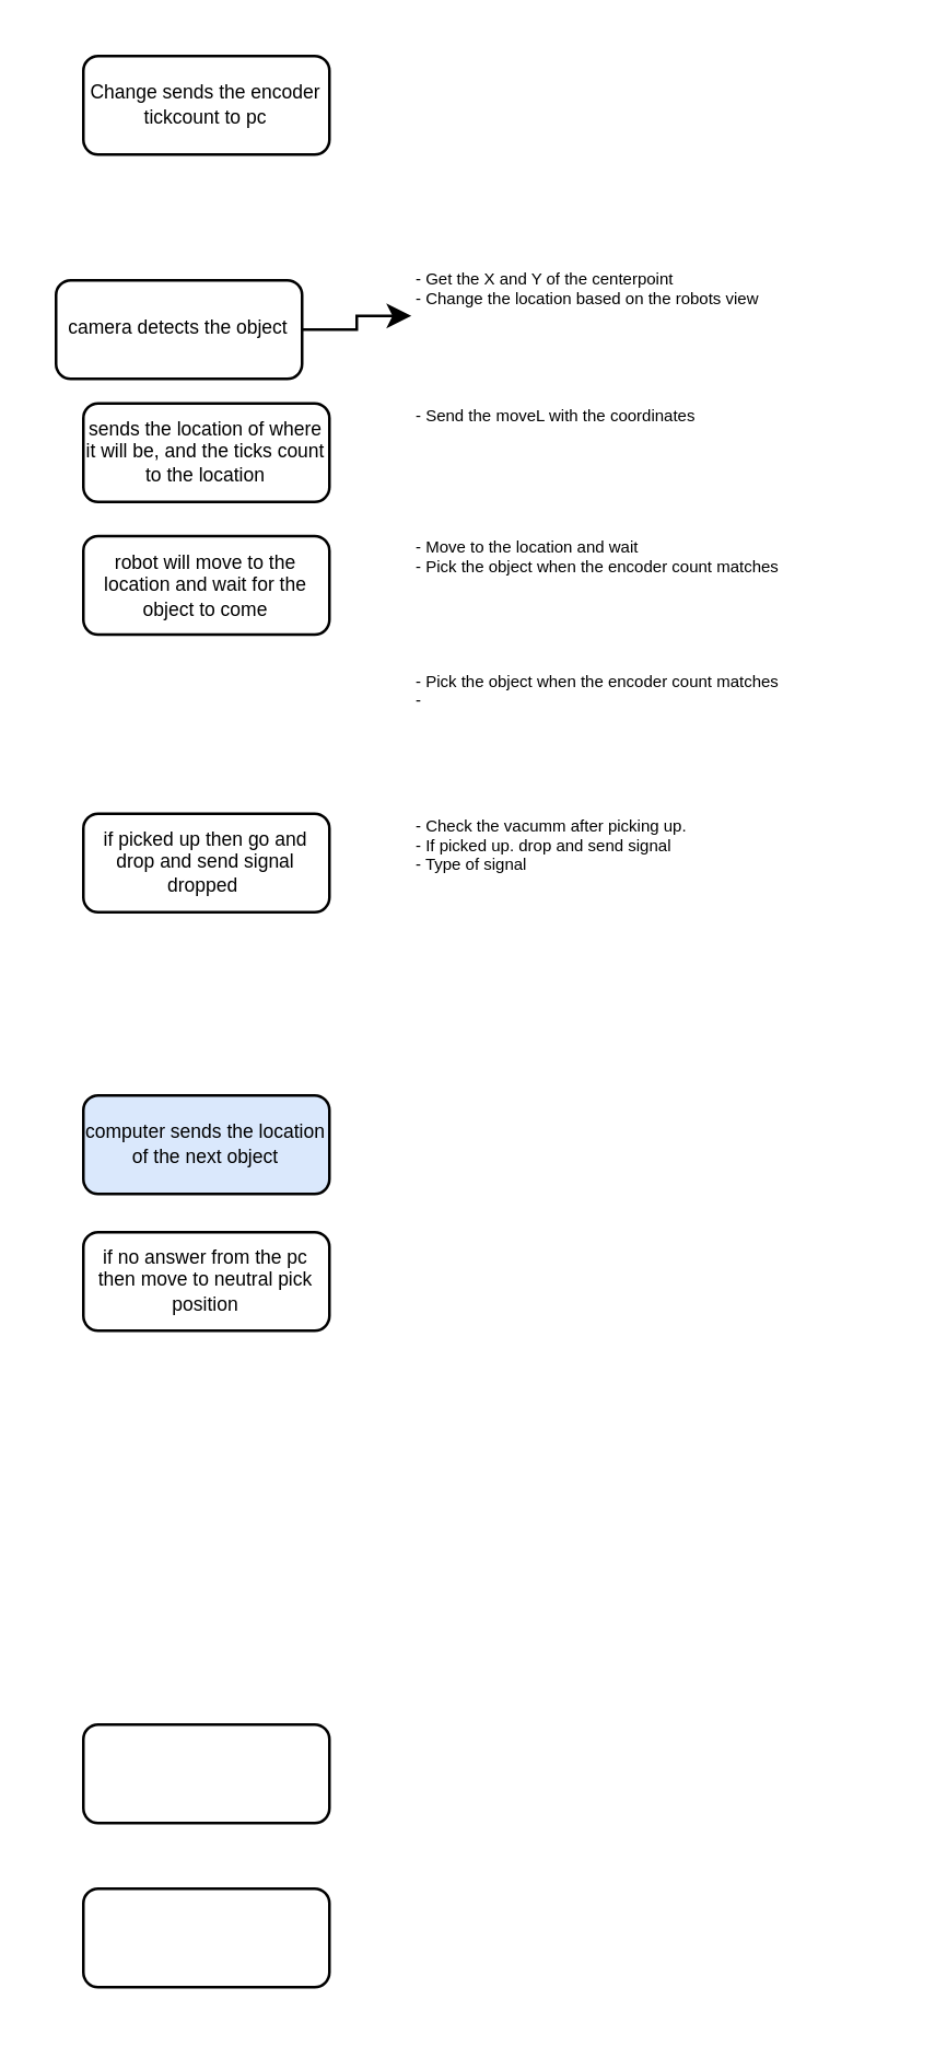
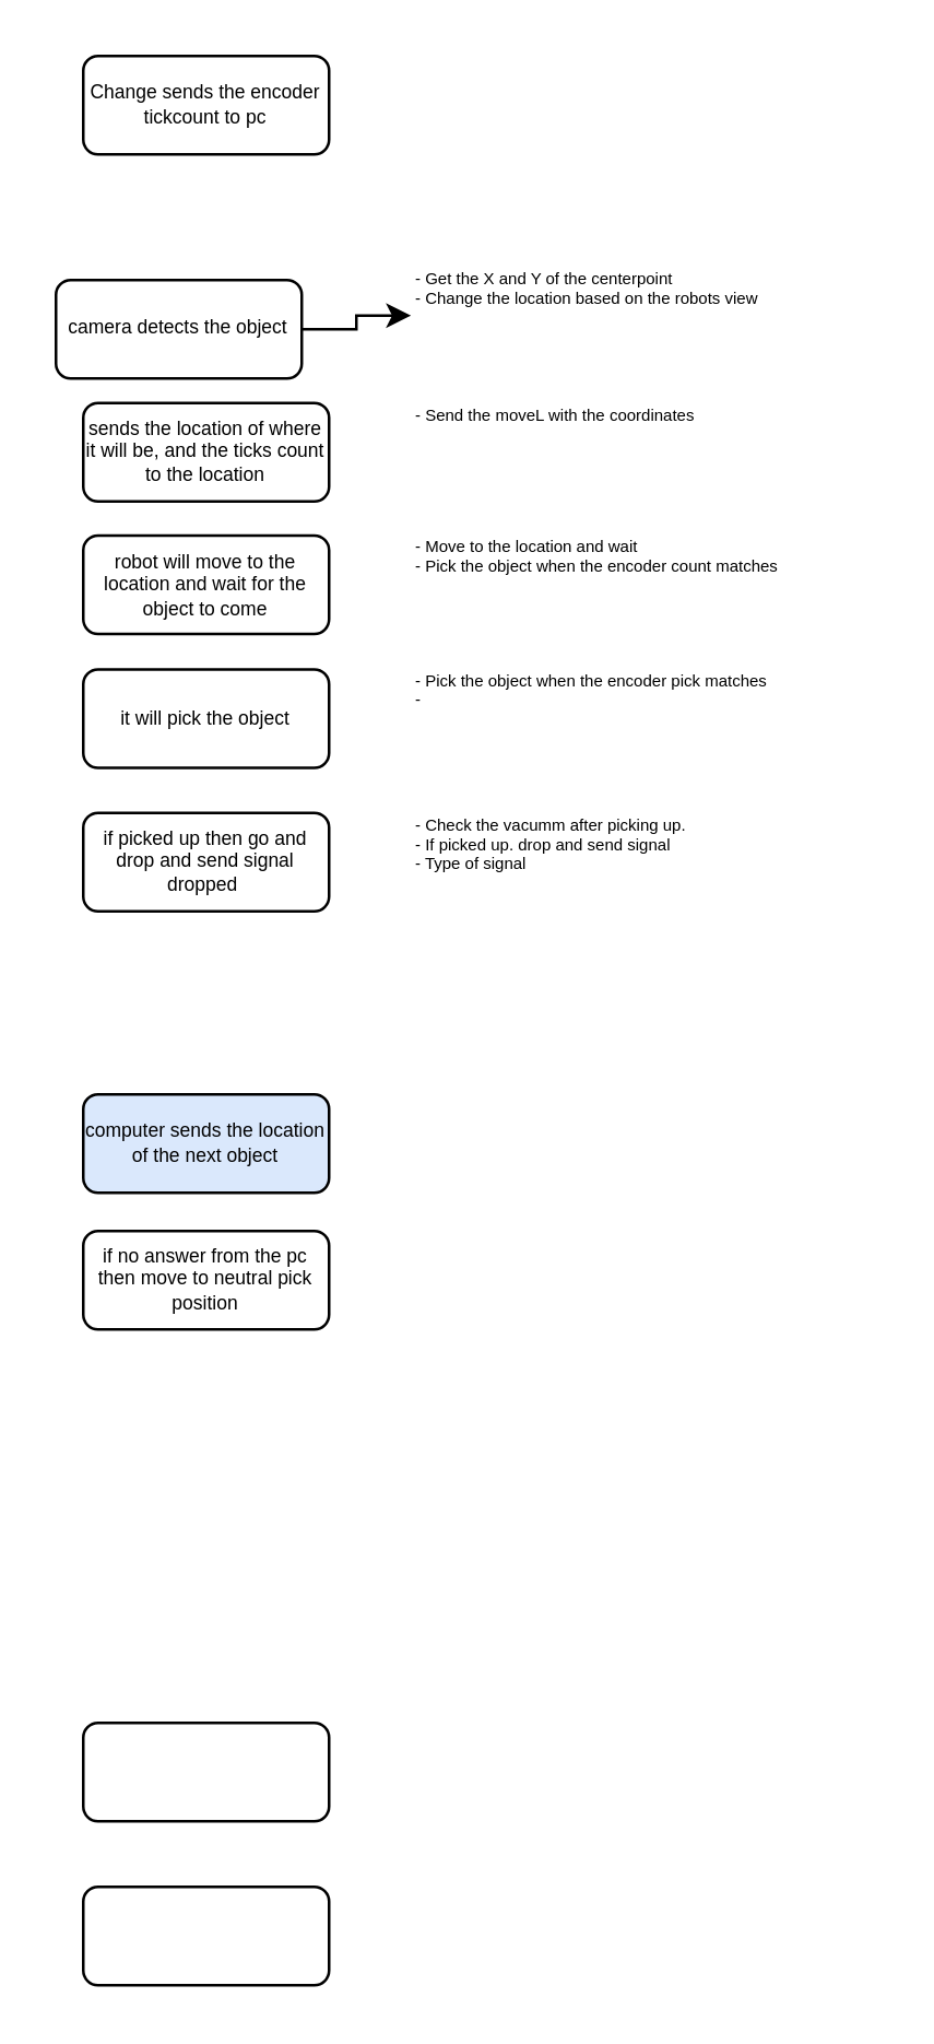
- <mxCell id="16" value="&lt;div&gt;&lt;font style=&quot;font-size: 6px;&quot;&gt;- Pick the object when the encoder count matches &lt;br&gt;&lt;/font&gt;&lt;/div&gt;&lt;div&gt;&lt;font style=&quot;font-size: 6px;&quot;&gt;- &lt;br&gt;&lt;/font&gt;&lt;/div&gt;" style="text;html=1;strokeColor=none;fillColor=none;align=left;verticalAlign=top;whiteSpace=wrap;rounded=0;fontSize=6;" vertex="1" parent="1"><mxGeometry x="150" y="239" width="170" height="47" as="geometry" /></mxCell>
+ <mxCell id="16" value="&lt;div&gt;&lt;font style=&quot;font-size: 6px;&quot;&gt;- Pick the object when the encoder pick matches &lt;br&gt;&lt;/font&gt;&lt;/div&gt;&lt;div&gt;&lt;font style=&quot;font-size: 6px;&quot;&gt;- &lt;br&gt;&lt;/font&gt;&lt;/div&gt;" style="text;html=1;strokeColor=none;fillColor=none;align=left;verticalAlign=top;whiteSpace=wrap;rounded=0;fontSize=6;" vertex="1" parent="1"><mxGeometry x="150" y="239" width="170" height="47" as="geometry" /></mxCell>
+ <mxCell id="11" value="it will pick the object" style="rounded=1;whiteSpace=wrap;html=1;fontSize=7;" parent="1" vertex="1"><mxGeometry x="30" y="244.5" width="90" height="36" as="geometry" /></mxCell>
